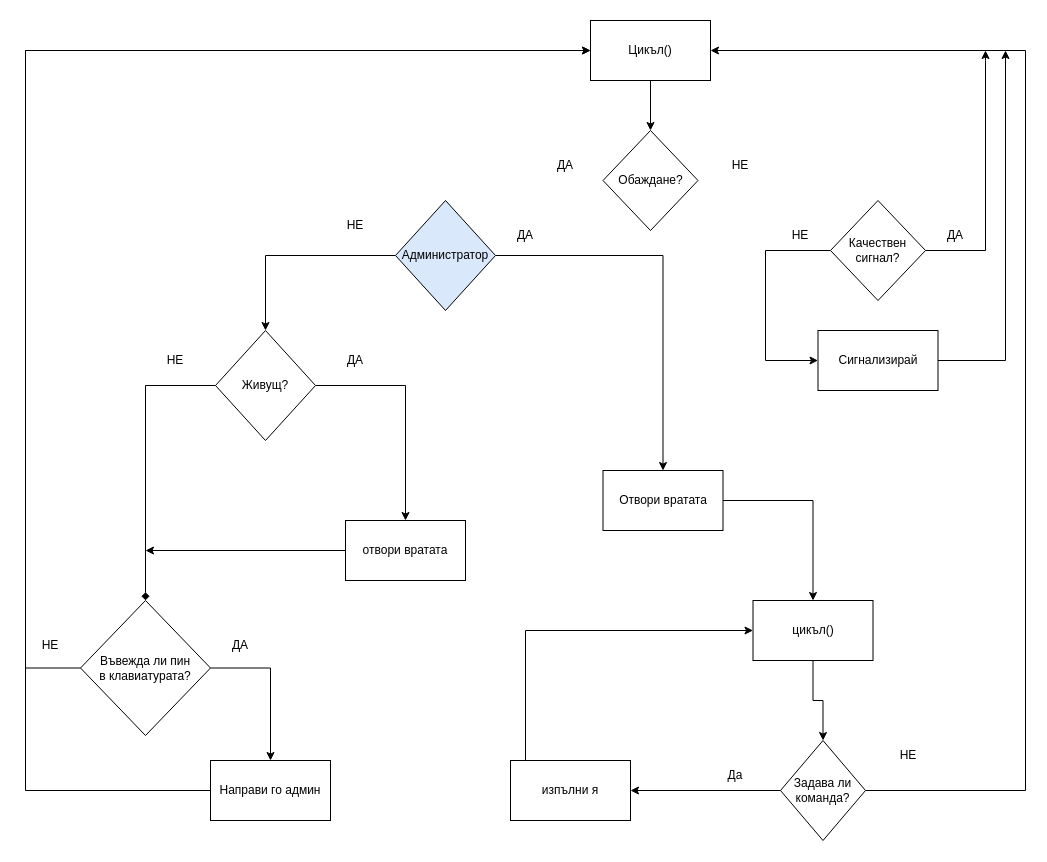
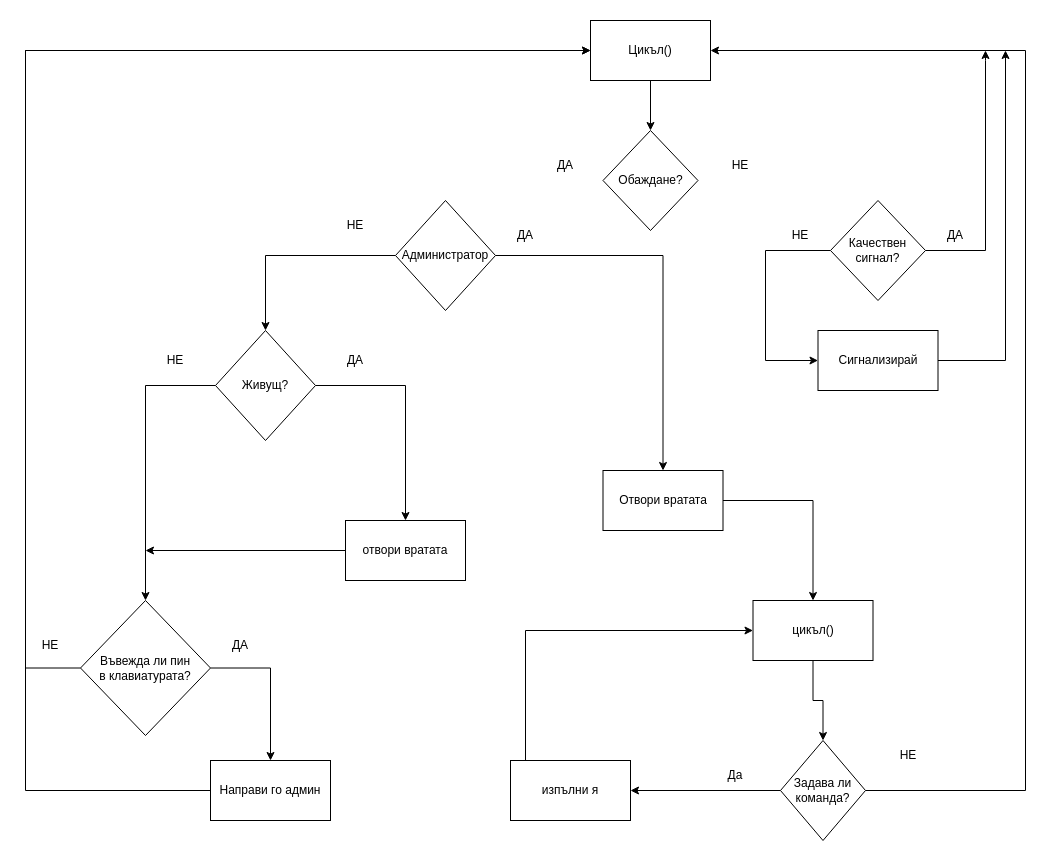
- <mxCell id="15" value="Администратор" style="rhombus;whiteSpace=wrap;html=1;fillColor=#dae8fc;" vertex="1" parent="1"><mxGeometry x="395" y="200" width="100" height="110" as="geometry" /></mxCell>
+ <mxCell id="15" value="Администратор" style="rhombus;whiteSpace=wrap;html=1;" vertex="1" parent="1"><mxGeometry x="395" y="200" width="100" height="110" as="geometry" /></mxCell>
- <mxCell id="29" style="edgeStyle=orthogonalEdgeStyle;rounded=0;orthogonalLoop=1;jettySize=auto;html=1;exitX=0;exitY=0.5;exitDx=0;exitDy=0;entryX=0.5;entryY=0;entryDx=0;entryDy=0;endArrow=diamond;" edge="1" parent="1" source="30" target="21"><mxGeometry relative="1" as="geometry"><mxPoint x="85" y="390" as="targetPoint" /><Array as="points"><mxPoint x="145" y="385" /></Array></mxGeometry></mxCell>
+ <mxCell id="29" style="edgeStyle=orthogonalEdgeStyle;rounded=0;orthogonalLoop=1;jettySize=auto;html=1;exitX=0;exitY=0.5;exitDx=0;exitDy=0;entryX=0.5;entryY=0;entryDx=0;entryDy=0;" edge="1" parent="1" source="30" target="21"><mxGeometry relative="1" as="geometry"><mxPoint x="85" y="390" as="targetPoint" /><Array as="points"><mxPoint x="145" y="385" /></Array></mxGeometry></mxCell>
